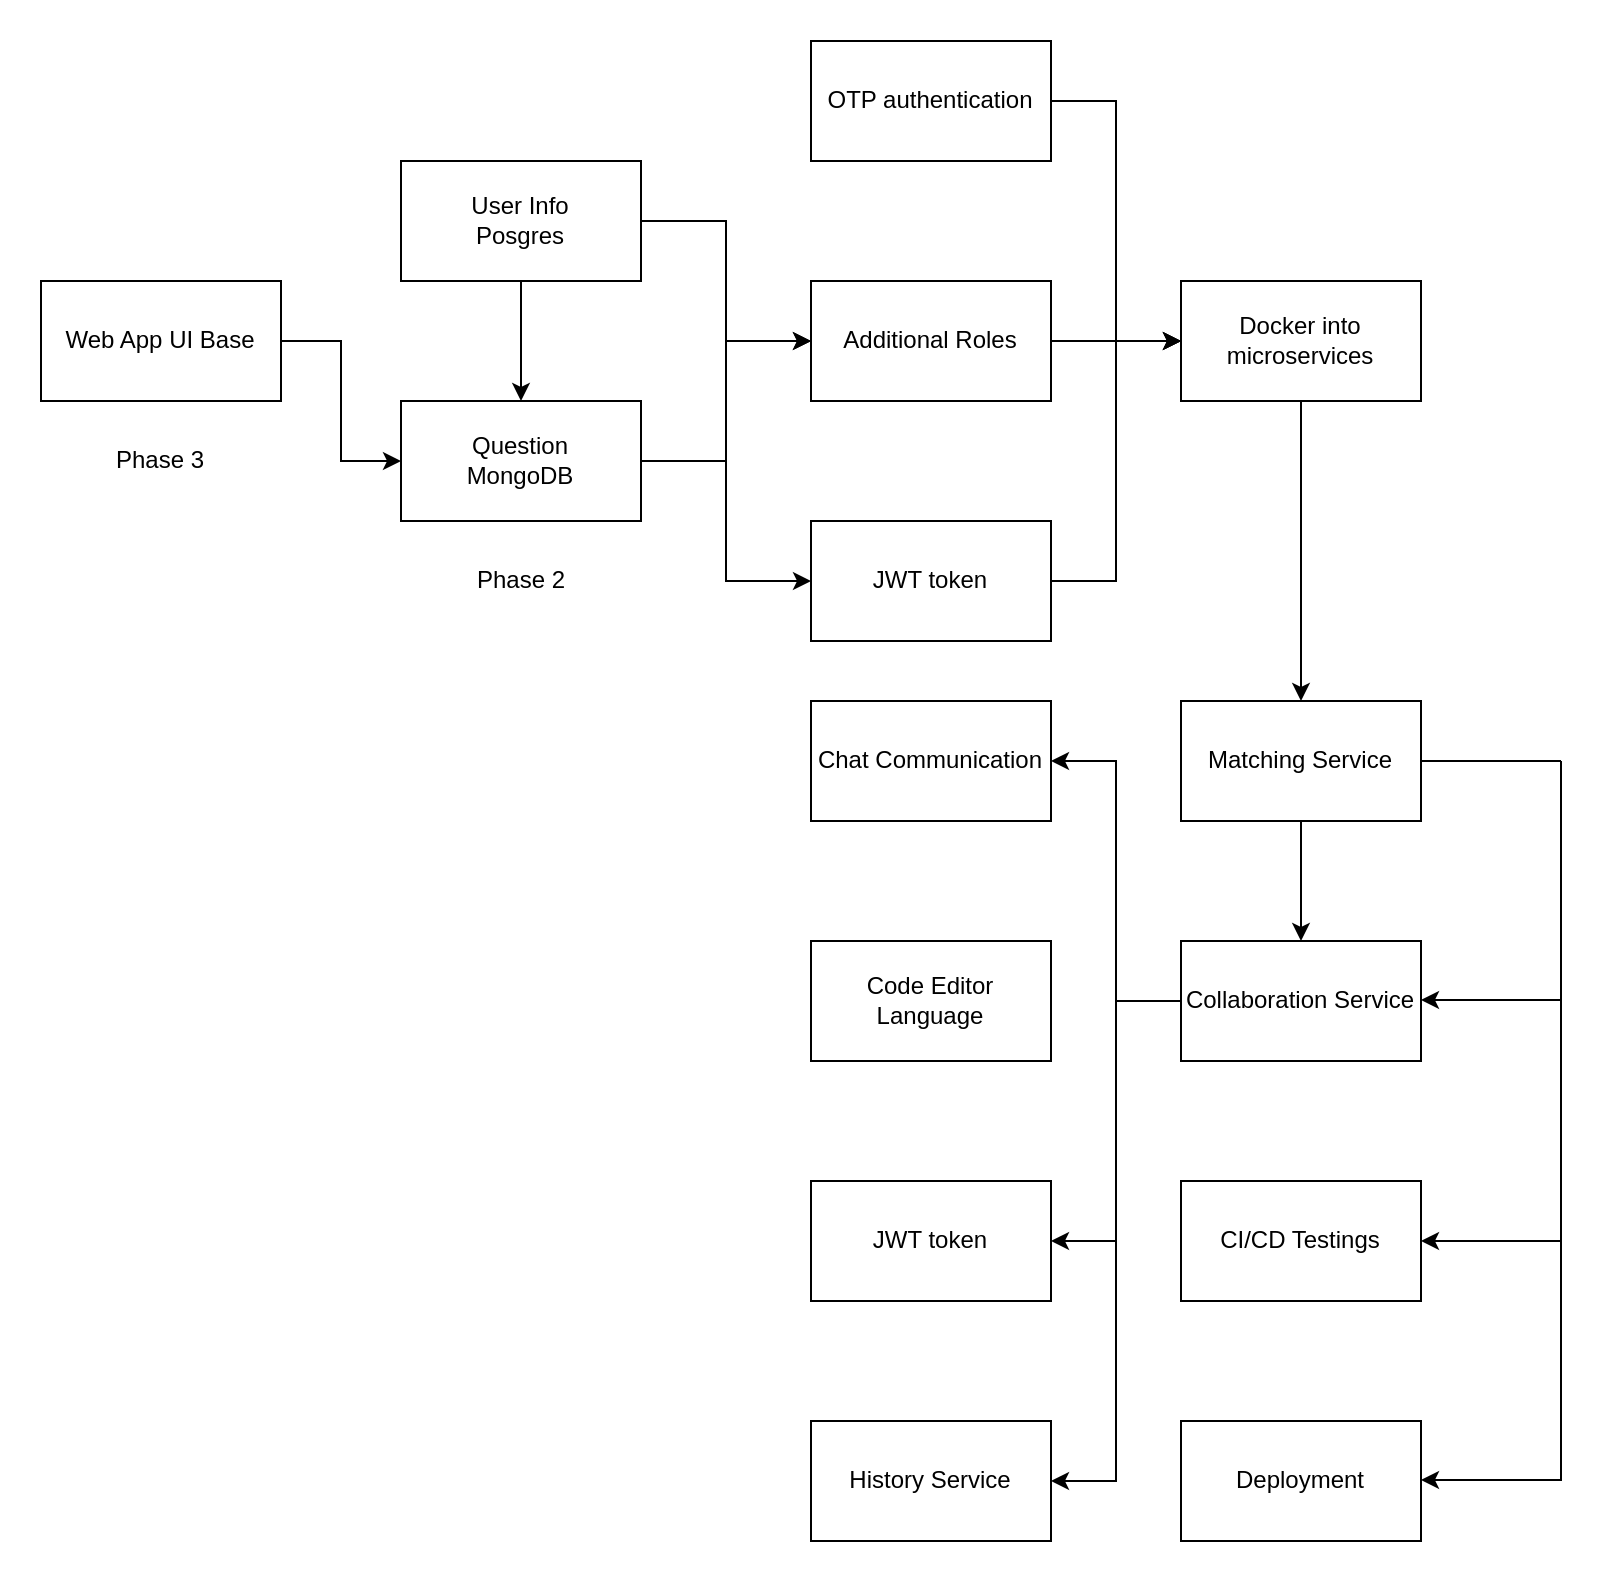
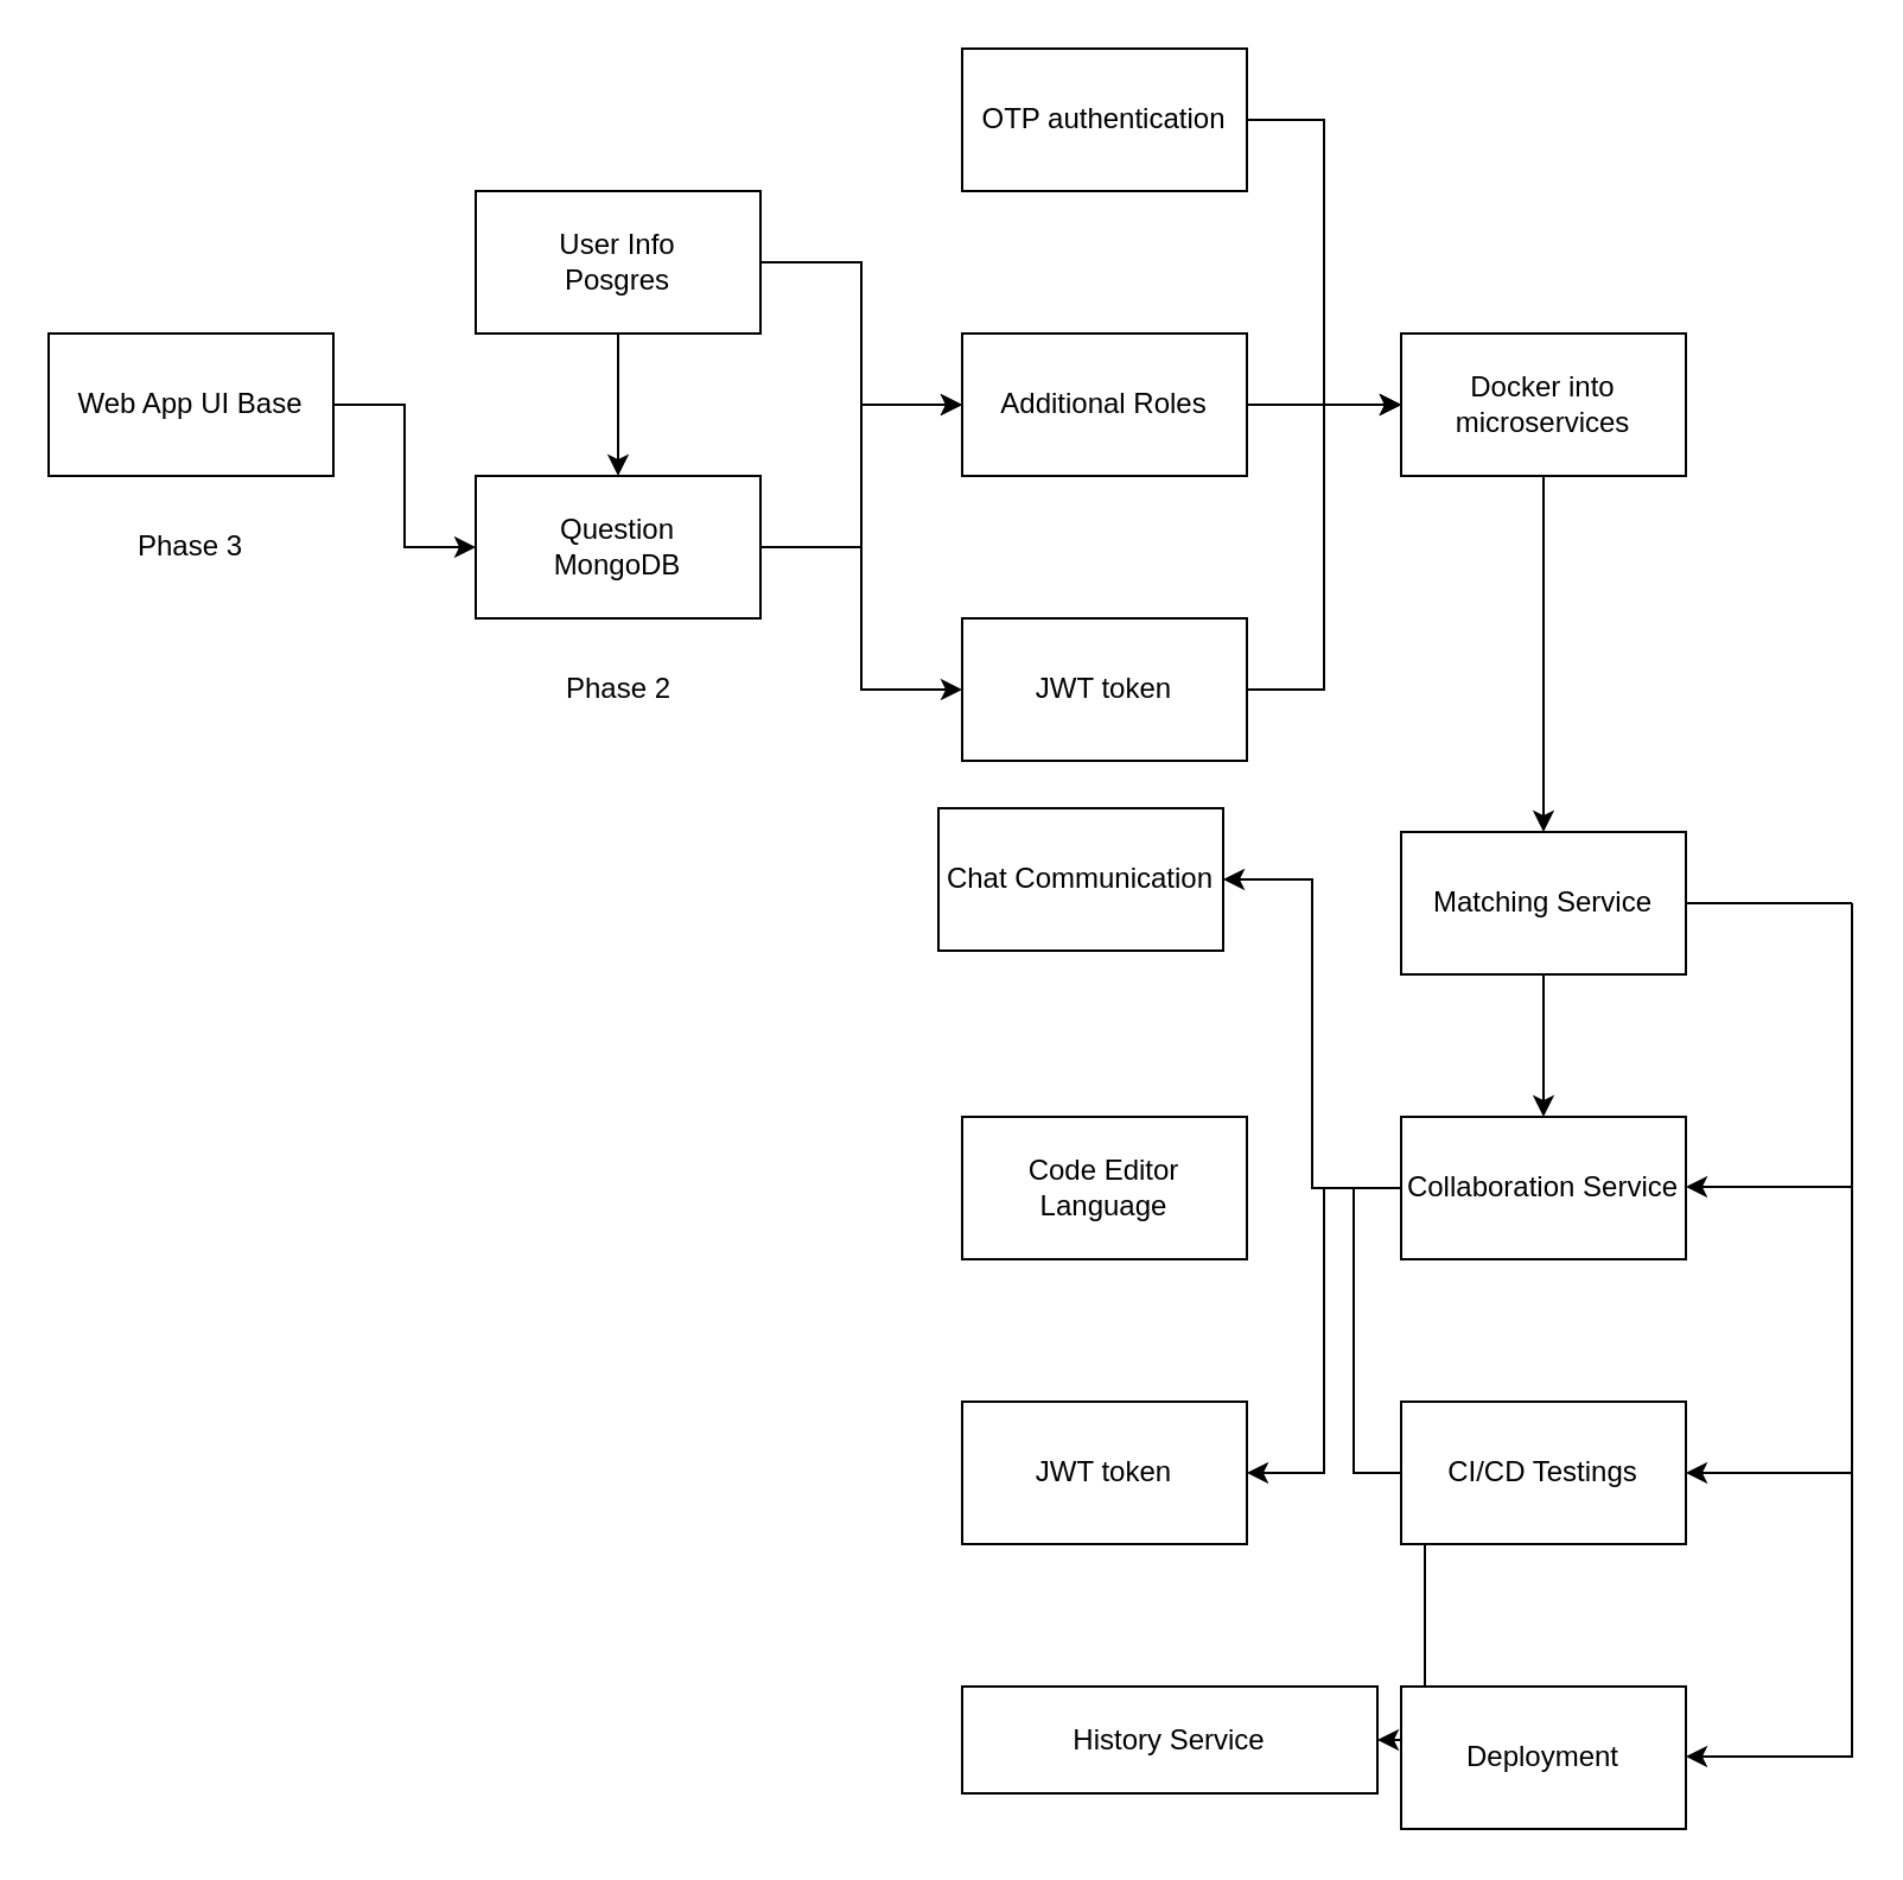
- <mxCell id="20" value="Chat Communication" style="rounded=0;whiteSpace=wrap;html=1;" vertex="1" parent="1"><mxGeometry x="405" y="350" width="120" height="60" as="geometry" /></mxCell>
+ <mxCell id="20" value="Chat Communication" style="rounded=0;whiteSpace=wrap;html=1;" vertex="1" parent="1"><mxGeometry x="395" y="340" width="120" height="60" as="geometry" /></mxCell>
- <mxCell id="29" value="History Service" style="rounded=0;whiteSpace=wrap;html=1;" vertex="1" parent="1"><mxGeometry x="405" y="710" width="120" height="60" as="geometry" /></mxCell>
+ <mxCell id="29" value="History Service" style="rounded=0;whiteSpace=wrap;html=1;" vertex="1" parent="1"><mxGeometry x="405" y="710" width="175" height="45" as="geometry" /></mxCell>
